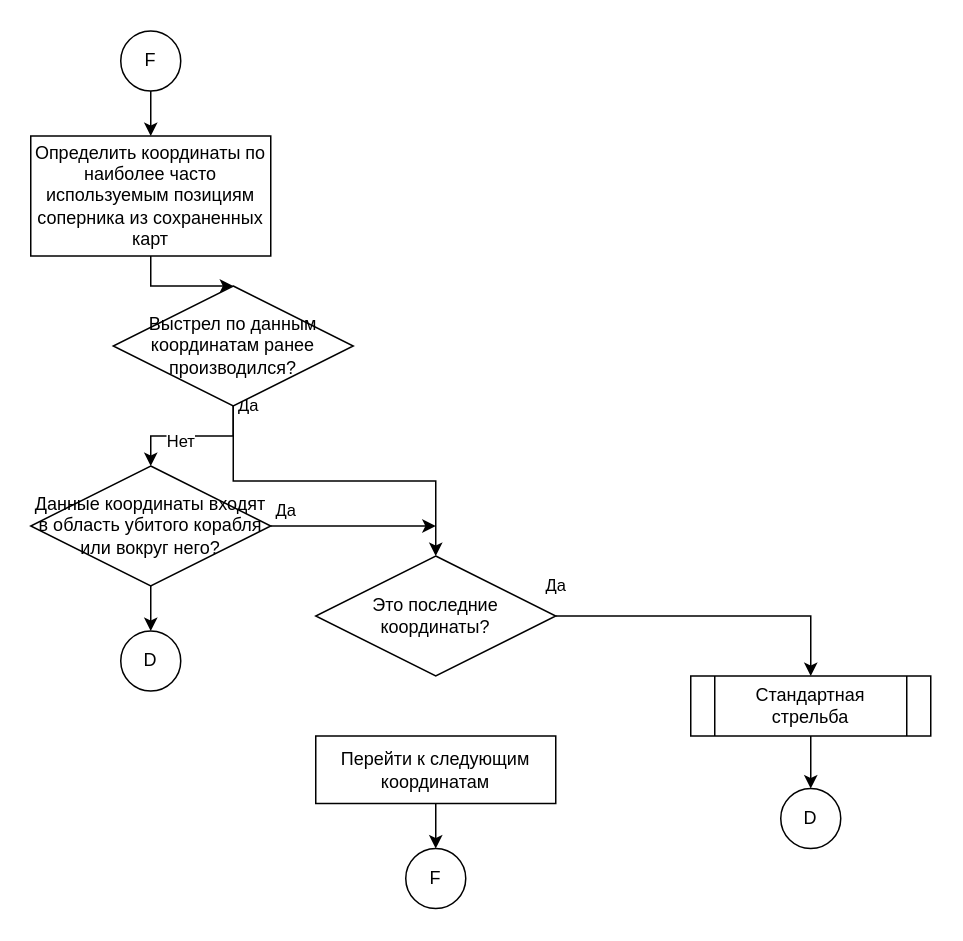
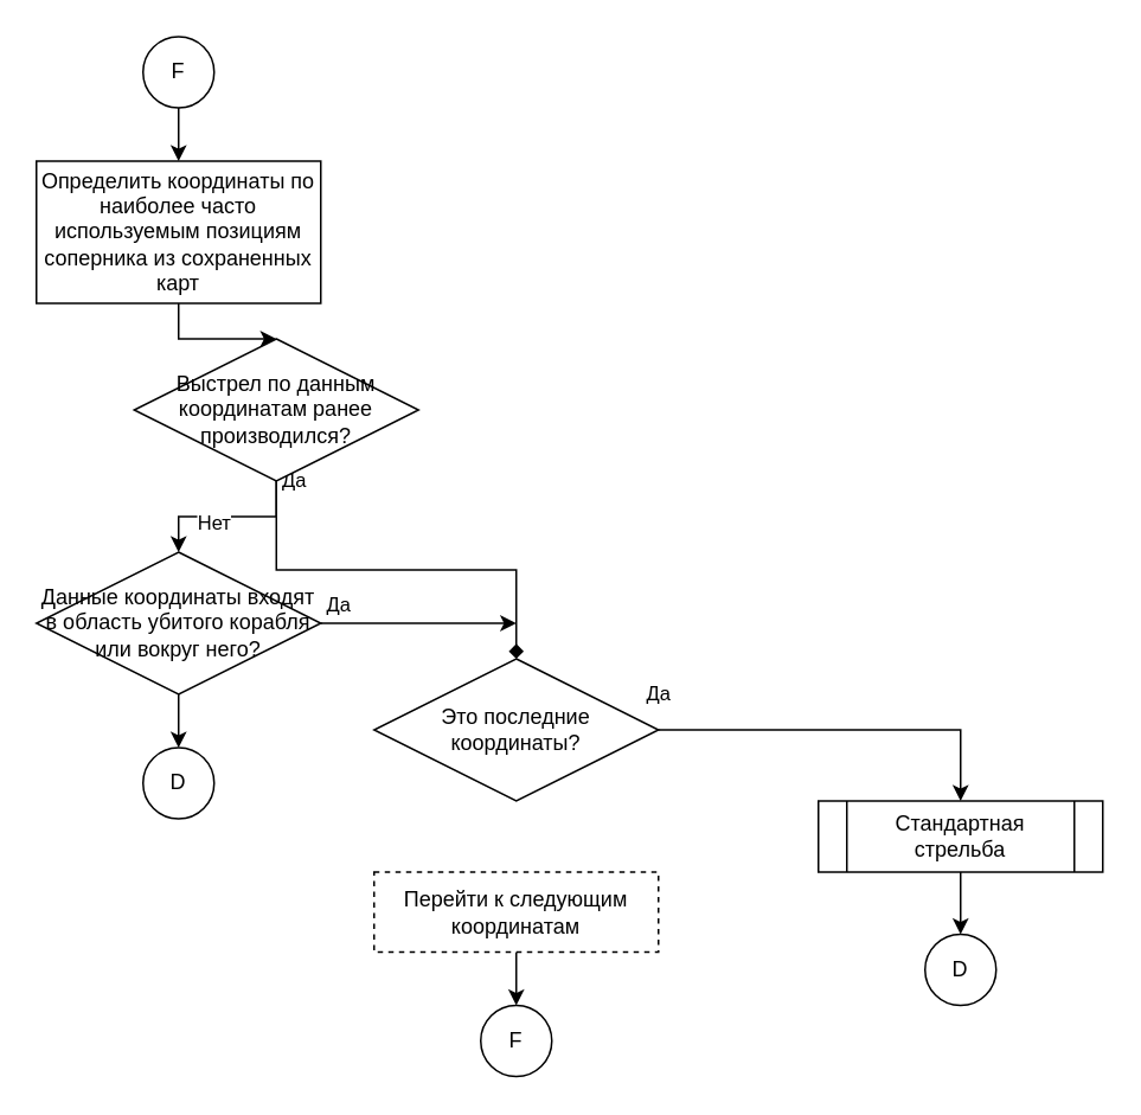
- <mxCell id="7" value="Да" style="edgeStyle=orthogonalEdgeStyle;rounded=0;orthogonalLoop=1;jettySize=auto;html=1;entryX=0.5;entryY=0;entryDx=0;entryDy=0;" edge="1" parent="1" source="8" target="14"><mxGeometry x="-1" y="10" relative="1" as="geometry"><mxPoint x="290" y="350" as="targetPoint" /><mxPoint as="offset" /></mxGeometry></mxCell>
+ <mxCell id="7" value="Да" style="edgeStyle=orthogonalEdgeStyle;rounded=0;orthogonalLoop=1;jettySize=auto;html=1;entryX=0.5;entryY=0;entryDx=0;entryDy=0;endArrow=diamond;" edge="1" parent="1" source="8" target="14"><mxGeometry x="-1" y="10" relative="1" as="geometry"><mxPoint x="290" y="350" as="targetPoint" /><mxPoint as="offset" /></mxGeometry></mxCell>
- <mxCell id="17" value="Перейти к следующим координатам" style="rounded=0;whiteSpace=wrap;html=1;labelBackgroundColor=none;fillColor=default;gradientColor=none;" vertex="1" parent="1"><mxGeometry x="210" y="490" width="160" height="45" as="geometry" /></mxCell>
+ <mxCell id="17" value="Перейти к следующим координатам" style="rounded=0;whiteSpace=wrap;html=1;labelBackgroundColor=none;fillColor=default;gradientColor=none;dashed=1;" vertex="1" parent="1"><mxGeometry x="210" y="490" width="160" height="45" as="geometry" /></mxCell>
